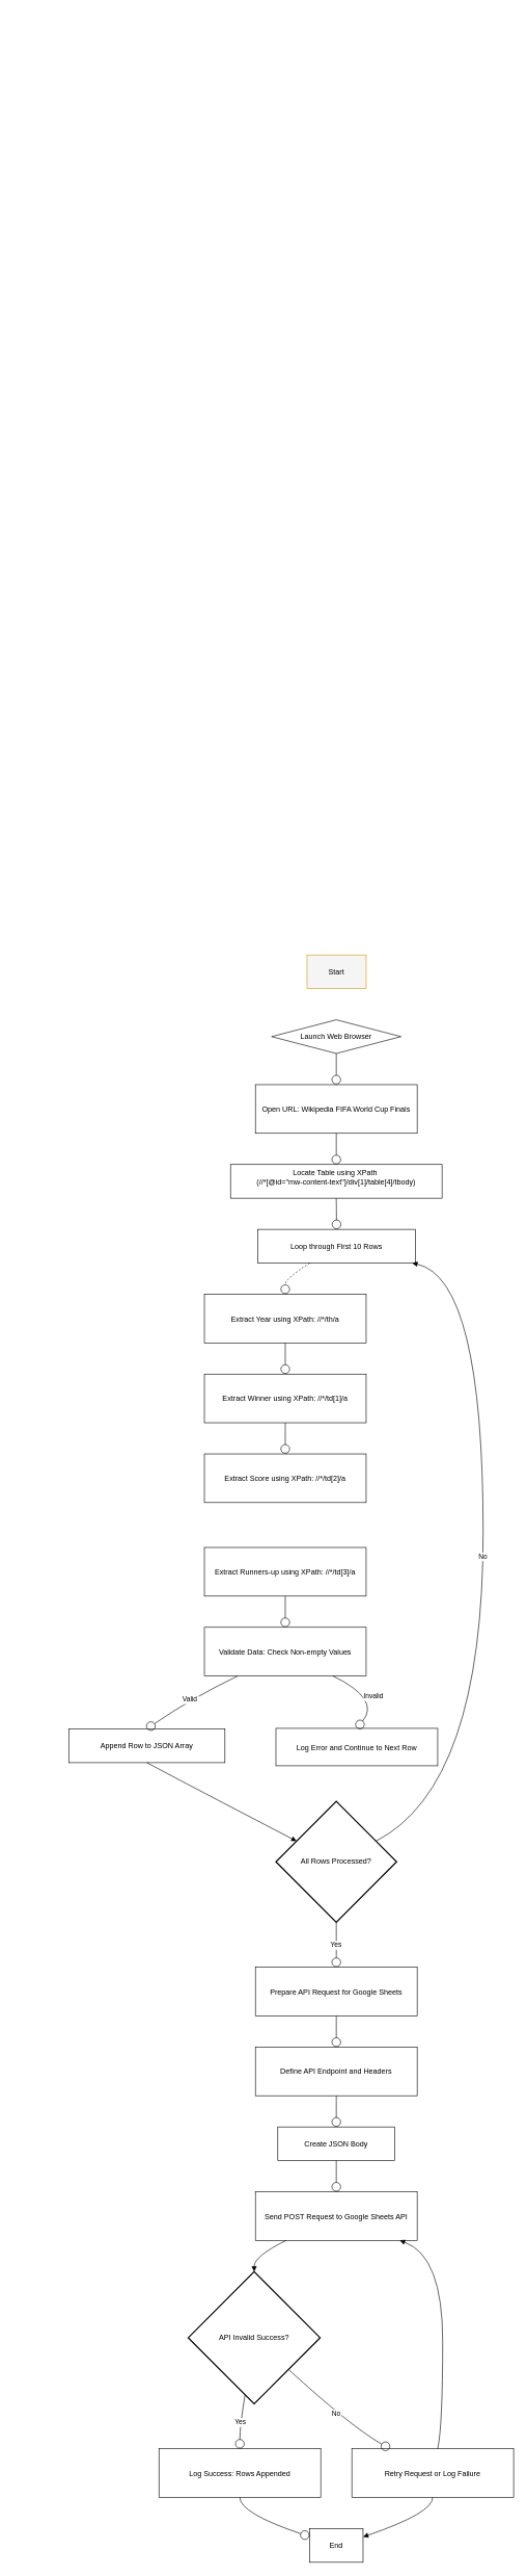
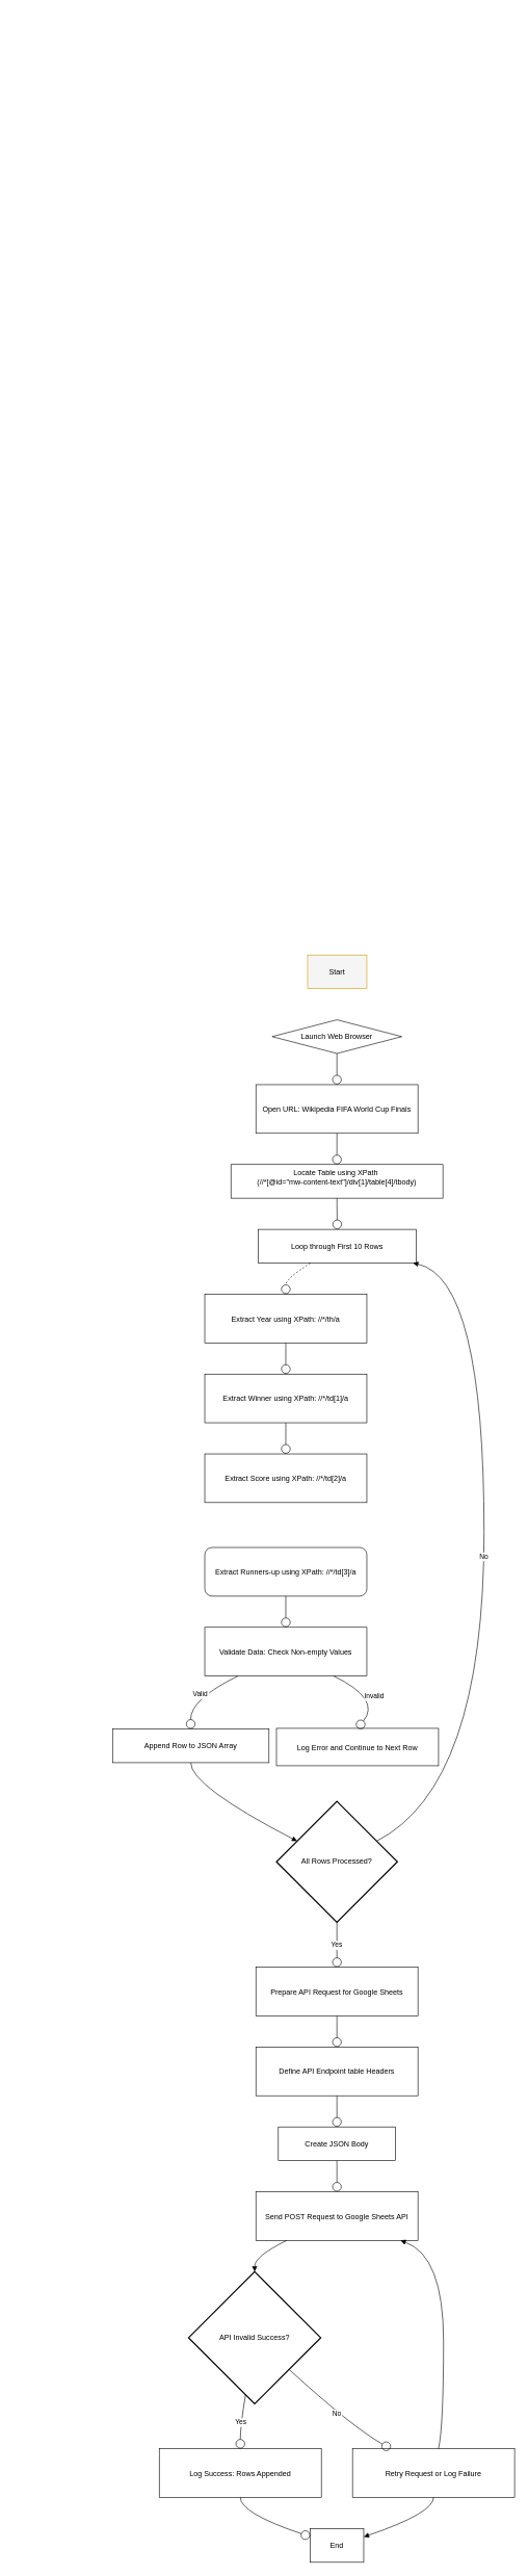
- <mxCell id="11" value="Extract Runners-up using XPath: //*/td[3]/a" style="fillColor=none;strokeColor=default;" vertex="1" parent="1"><mxGeometry x="328" y="2480" width="260" height="78" as="geometry" /></mxCell>
+ <mxCell id="11" value="Extract Runners-up using XPath: //*/td[3]/a" style="fillColor=none;strokeColor=default;rounded=1;" vertex="1" parent="1"><mxGeometry x="328" y="2480" width="260" height="78" as="geometry" /></mxCell>
- <mxCell id="13" value="Append Row to JSON Array" style="fillColor=none;strokeColor=default;" vertex="1" parent="1"><mxGeometry x="110" y="2771" width="251" height="54" as="geometry" /></mxCell>
+ <mxCell id="13" value="Append Row to JSON Array" style="fillColor=none;strokeColor=default;" vertex="1" parent="1"><mxGeometry x="180" y="2771" width="251" height="54" as="geometry" /></mxCell>
- <mxCell id="17" value="Define API Endpoint and Headers" style="fillColor=none;strokeColor=default;" vertex="1" parent="1"><mxGeometry x="410" y="3281" width="260" height="78" as="geometry" /></mxCell>
+ <mxCell id="17" value="Define API Endpoint table Headers" style="fillColor=none;strokeColor=default;" vertex="1" parent="1"><mxGeometry x="410" y="3281" width="260" height="78" as="geometry" /></mxCell>
